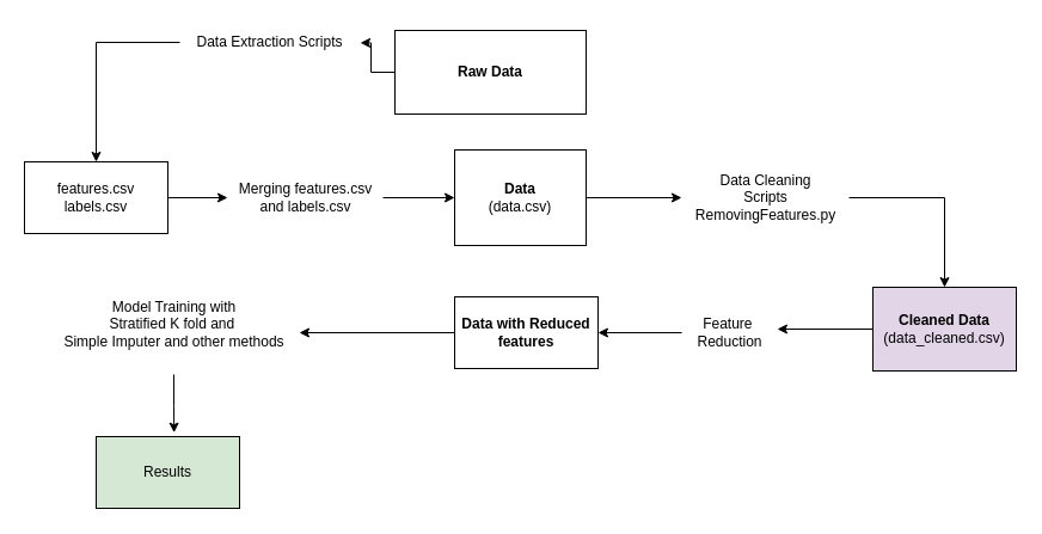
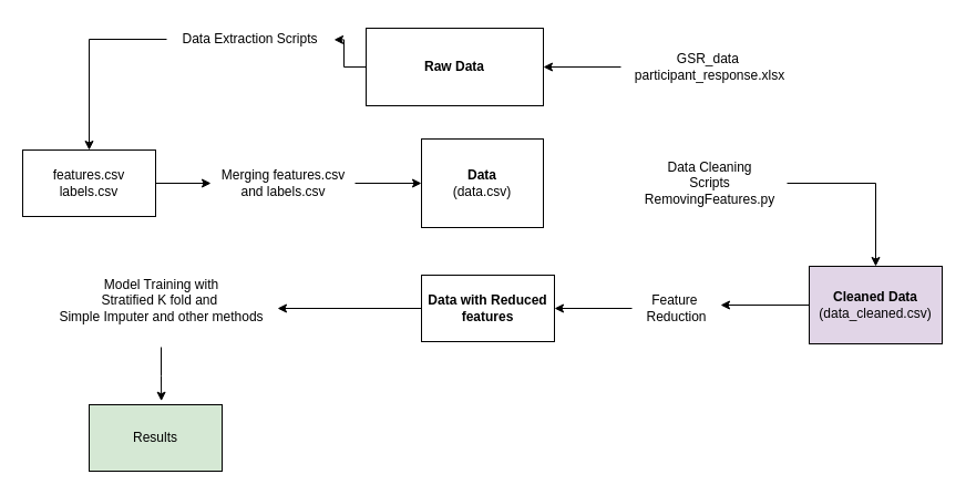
+ <mxCell id="8" style="edgeStyle=orthogonalEdgeStyle;rounded=0;orthogonalLoop=1;jettySize=auto;html=1;entryX=1;entryY=0.5;entryDx=0;entryDy=0;" edge="1" parent="1" source="9" target="3"><mxGeometry relative="1" as="geometry" /></mxCell>
+ <mxCell id="9" value="GSR_data&amp;nbsp;&lt;div&gt;&lt;span style=&quot;background-color: initial;&quot;&gt;participant_response.xlsx&lt;/span&gt;&lt;/div&gt;" style="text;html=1;align=center;verticalAlign=middle;resizable=0;points=[];autosize=1;strokeColor=none;fillColor=none;" vertex="1" parent="1"><mxGeometry x="560" y="40" width="160" height="40" as="geometry" /></mxCell>
- <mxCell id="12" style="edgeStyle=orthogonalEdgeStyle;rounded=0;orthogonalLoop=1;jettySize=auto;html=1;" edge="1" parent="1" source="13" target="15"><mxGeometry relative="1" as="geometry"><mxPoint x="540" y="165" as="targetPoint" /></mxGeometry></mxCell>
